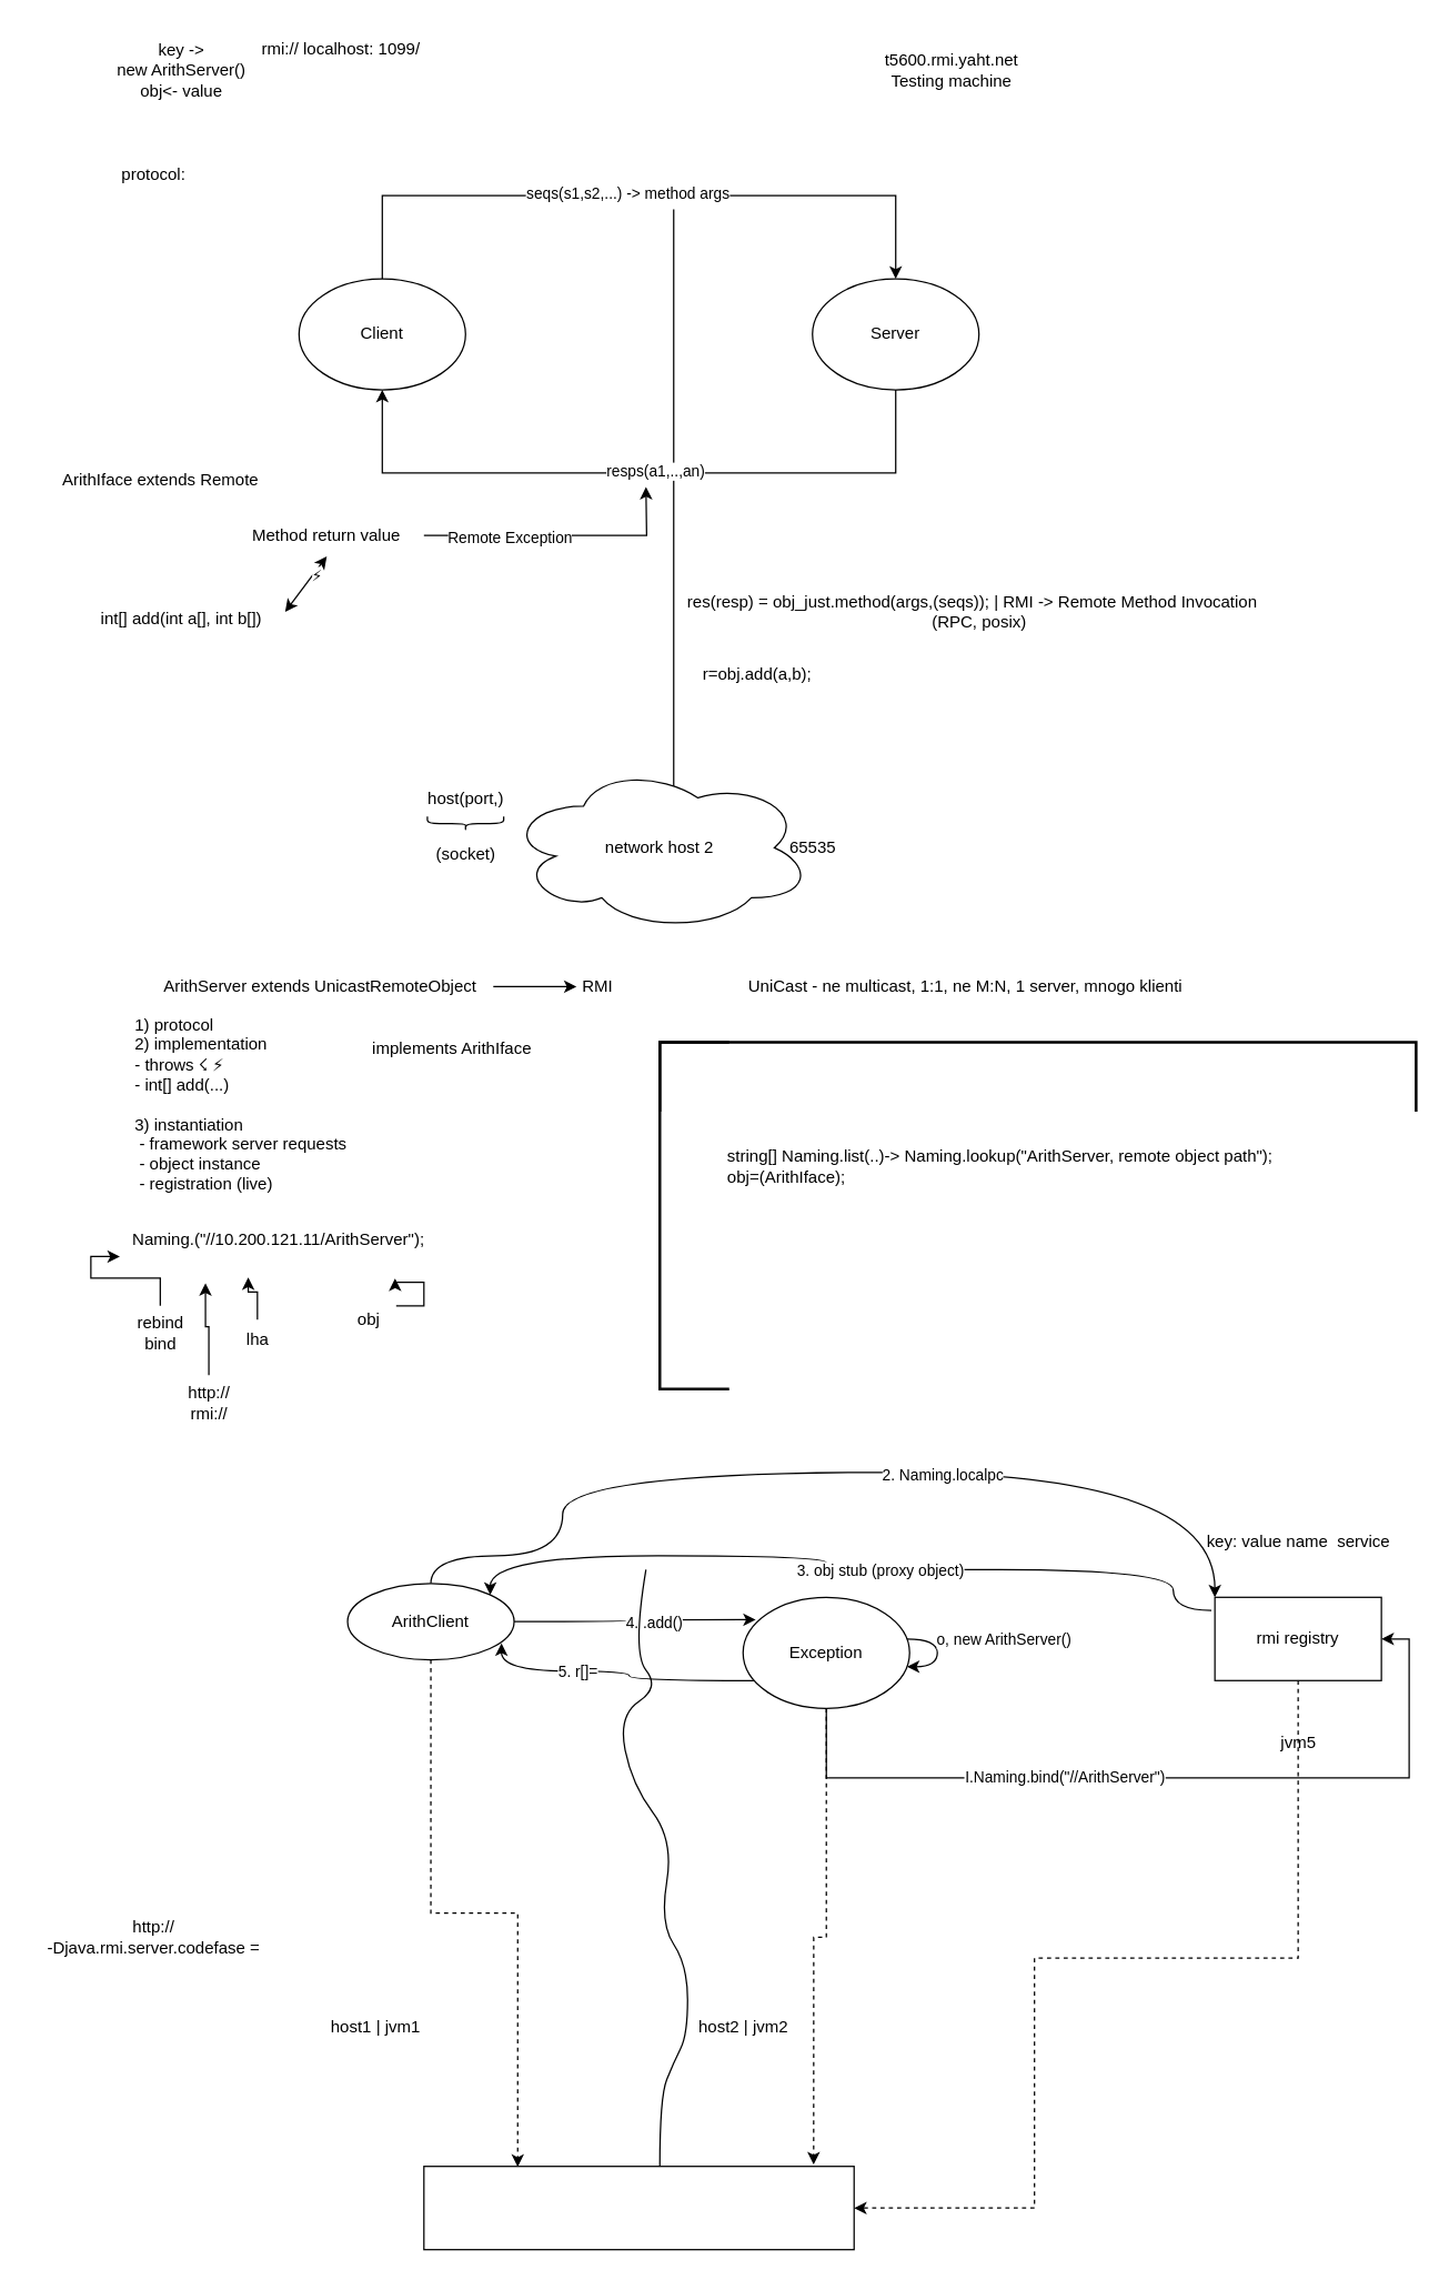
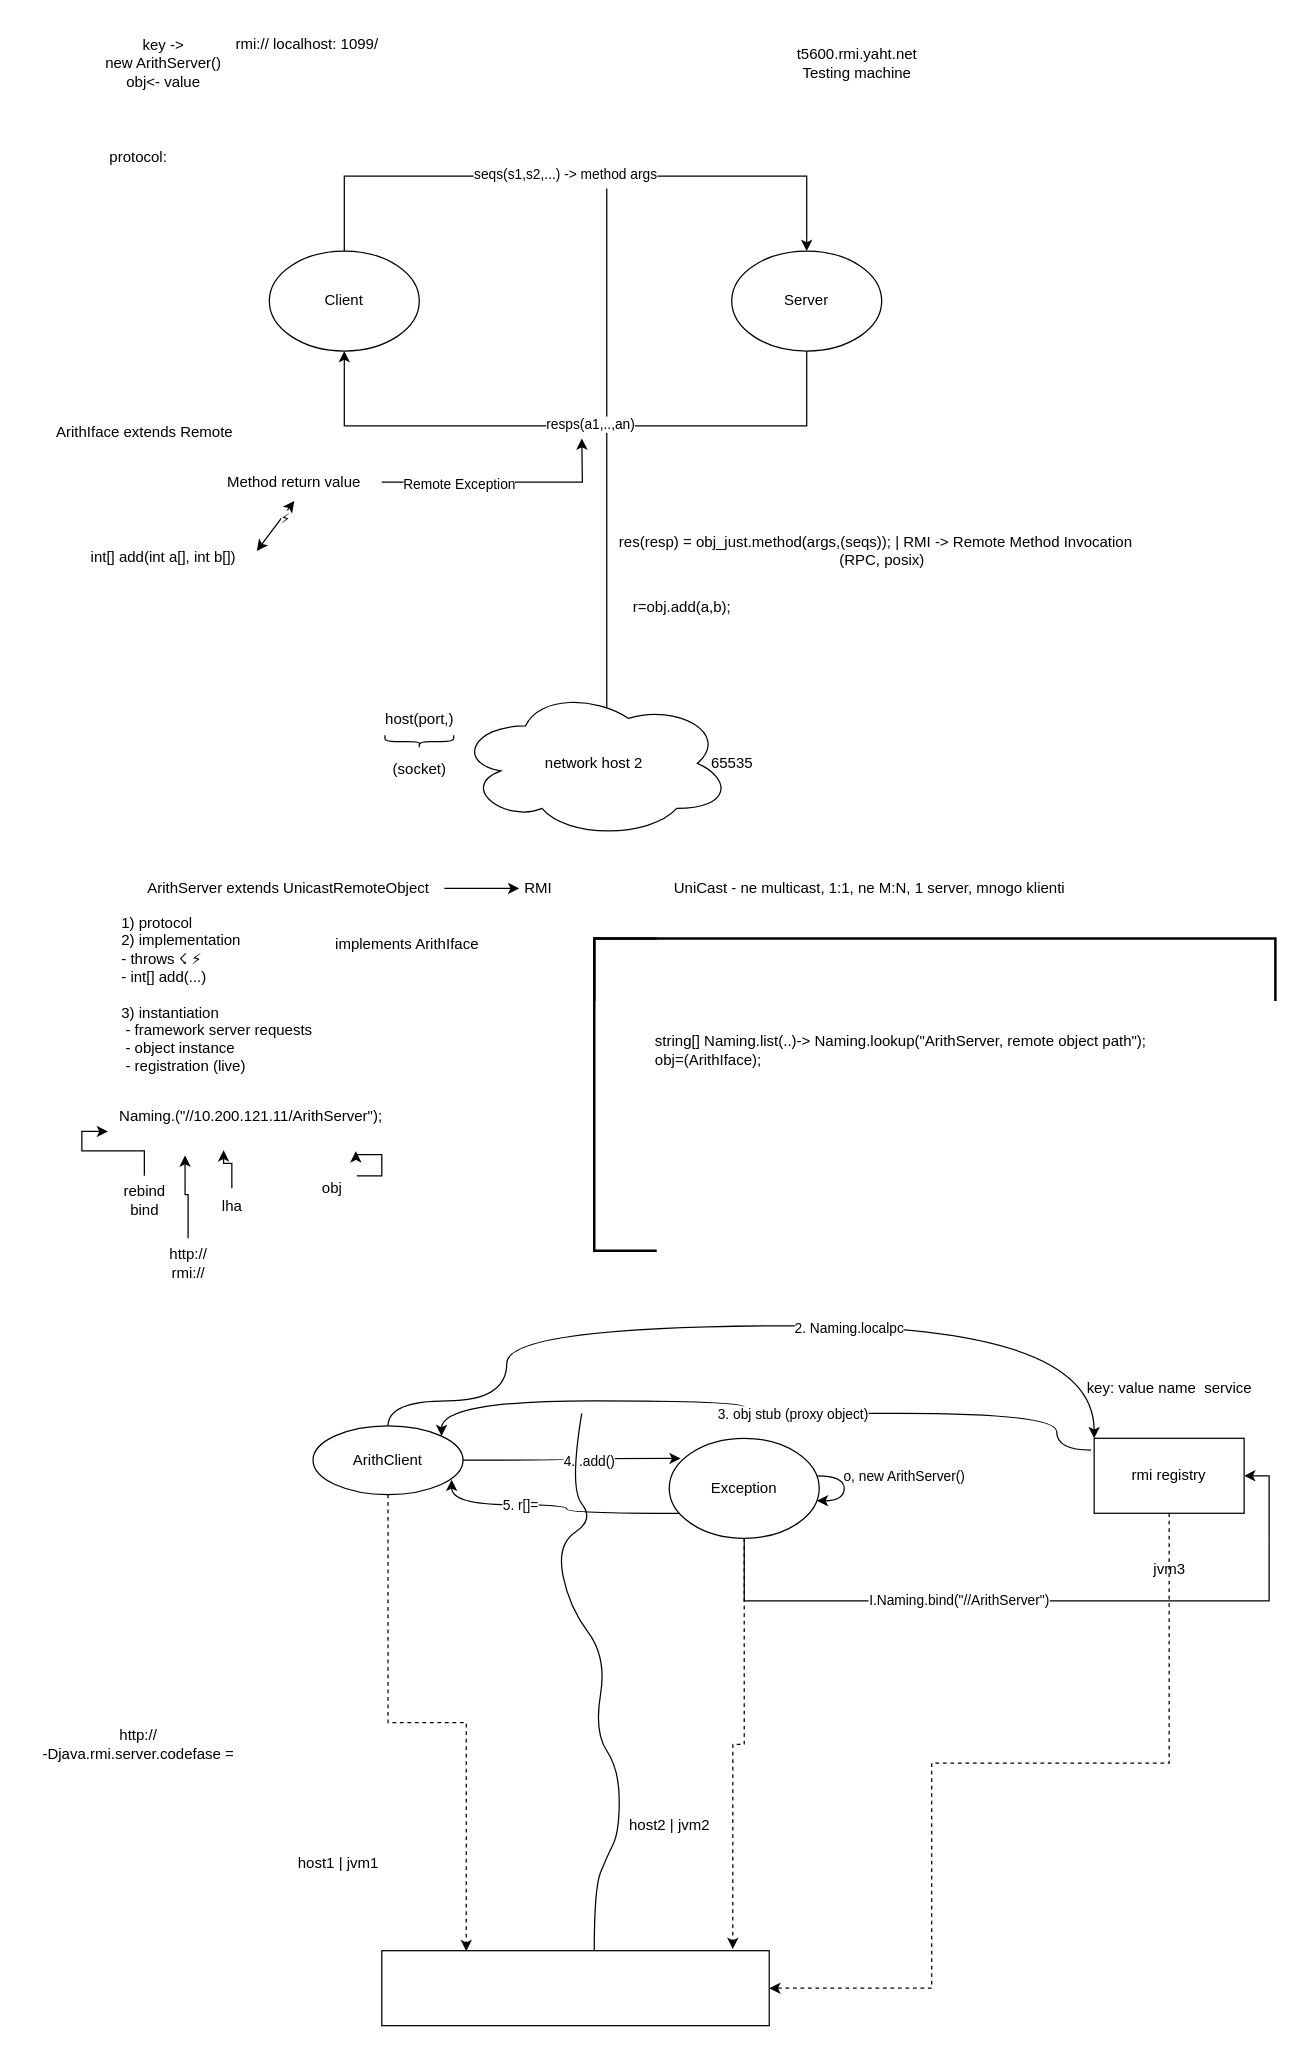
- <mxCell id="66" value="jvm5" style="text;html=1;align=center;verticalAlign=middle;resizable=0;points=[];autosize=1;strokeColor=none;fillColor=none;" vertex="1" parent="1"><mxGeometry x="910" y="1240" width="50" height="30" as="geometry" /></mxCell>
+ <mxCell id="66" value="jvm3" style="text;html=1;align=center;verticalAlign=middle;resizable=0;points=[];autosize=1;strokeColor=none;fillColor=none;" vertex="1" parent="1"><mxGeometry x="910" y="1240" width="50" height="30" as="geometry" /></mxCell>
- <mxCell id="59" value="host1 | jvm1" style="text;html=1;align=center;verticalAlign=middle;resizable=0;points=[];autosize=1;strokeColor=none;fillColor=none;" vertex="1" parent="1"><mxGeometry x="225" y="1445" width="90" height="30" as="geometry" /></mxCell>
+ <mxCell id="59" value="host1 | jvm1" style="text;html=1;align=center;verticalAlign=middle;resizable=0;points=[];autosize=1;strokeColor=none;fillColor=none;" vertex="1" parent="1"><mxGeometry x="225" y="1475" width="90" height="30" as="geometry" /></mxCell>
